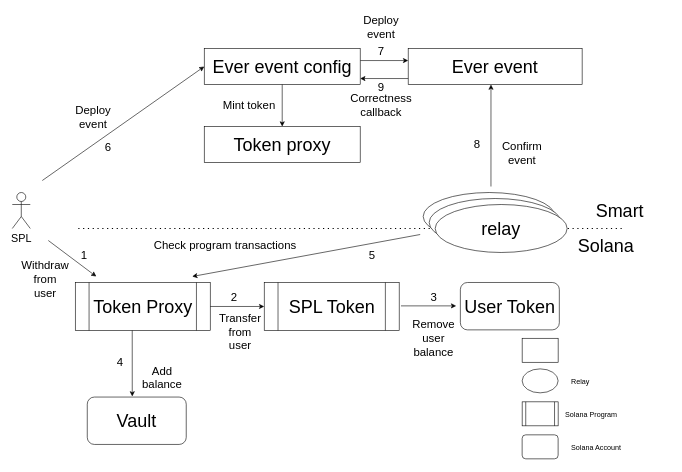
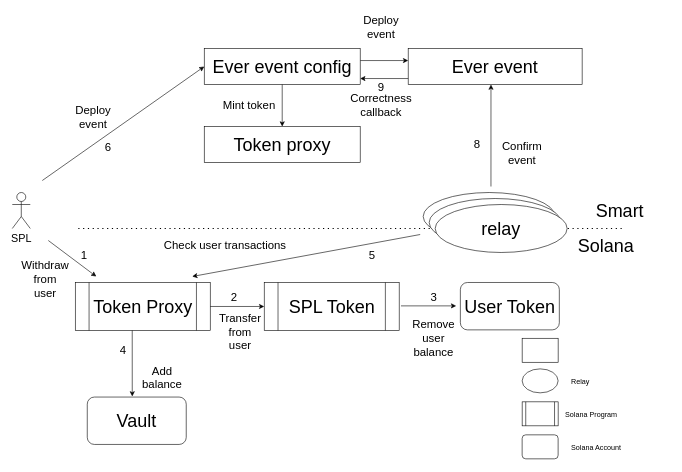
- <mxCell id="48" value="&lt;span style=&quot;font-size: 19px&quot;&gt;7&lt;/span&gt;" style="text;html=1;strokeColor=none;fillColor=none;align=center;verticalAlign=middle;whiteSpace=wrap;rounded=0;" parent="1" vertex="1"><mxGeometry x="605" y="70" width="60" height="30" as="geometry" /></mxCell>
- <mxCell id="23" value="&lt;font style=&quot;font-size: 19px&quot;&gt;Check program transactions&lt;/font&gt;" style="text;html=1;strokeColor=none;fillColor=none;align=center;verticalAlign=middle;whiteSpace=wrap;rounded=0;" parent="1" vertex="1"><mxGeometry x="250" y="384" width="250" height="50" as="geometry" /></mxCell>
+ <mxCell id="23" value="&lt;font style=&quot;font-size: 19px&quot;&gt;Check user transactions&lt;/font&gt;" style="text;html=1;strokeColor=none;fillColor=none;align=center;verticalAlign=middle;whiteSpace=wrap;rounded=0;" parent="1" vertex="1"><mxGeometry x="250" y="384" width="250" height="50" as="geometry" /></mxCell>
- <mxCell id="45" value="&lt;span style=&quot;font-size: 19px&quot;&gt;4&lt;/span&gt;" style="text;html=1;strokeColor=none;fillColor=none;align=center;verticalAlign=middle;whiteSpace=wrap;rounded=0;" parent="1" vertex="1"><mxGeometry x="170" y="589" width="60" height="30" as="geometry" /></mxCell>
+ <mxCell id="45" value="&lt;span style=&quot;font-size: 19px&quot;&gt;4&lt;/span&gt;" style="text;html=1;strokeColor=none;fillColor=none;align=center;verticalAlign=middle;whiteSpace=wrap;rounded=0;" parent="1" vertex="1"><mxGeometry x="175" y="569" width="60" height="30" as="geometry" /></mxCell>
